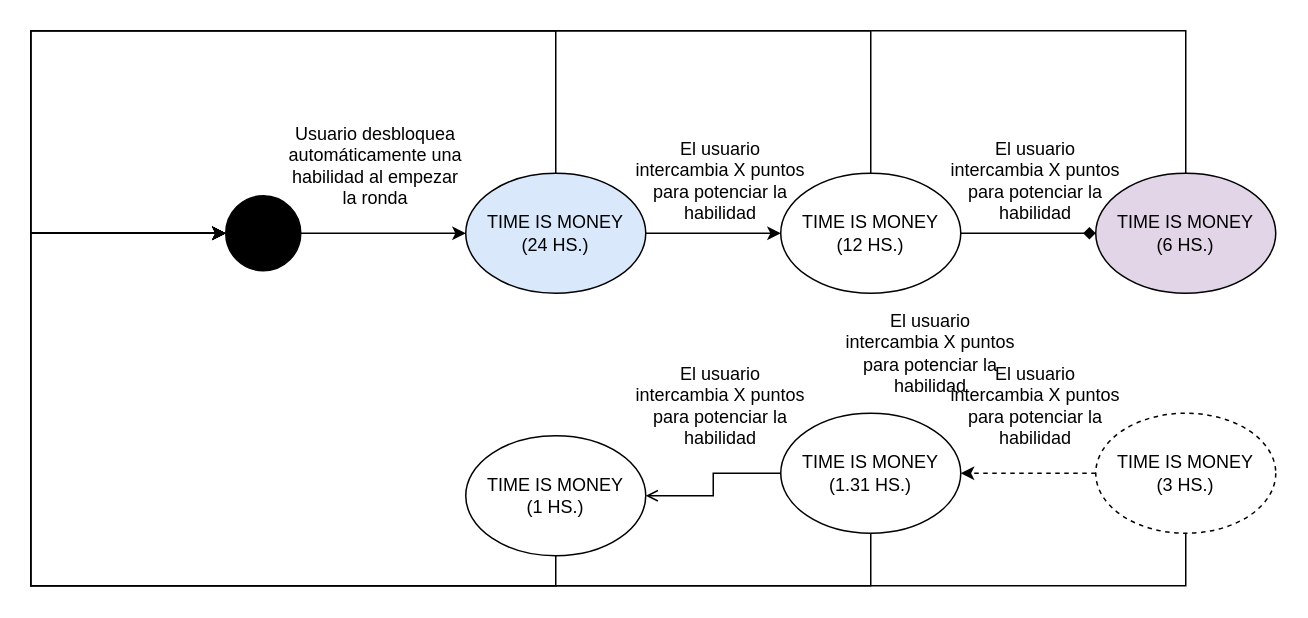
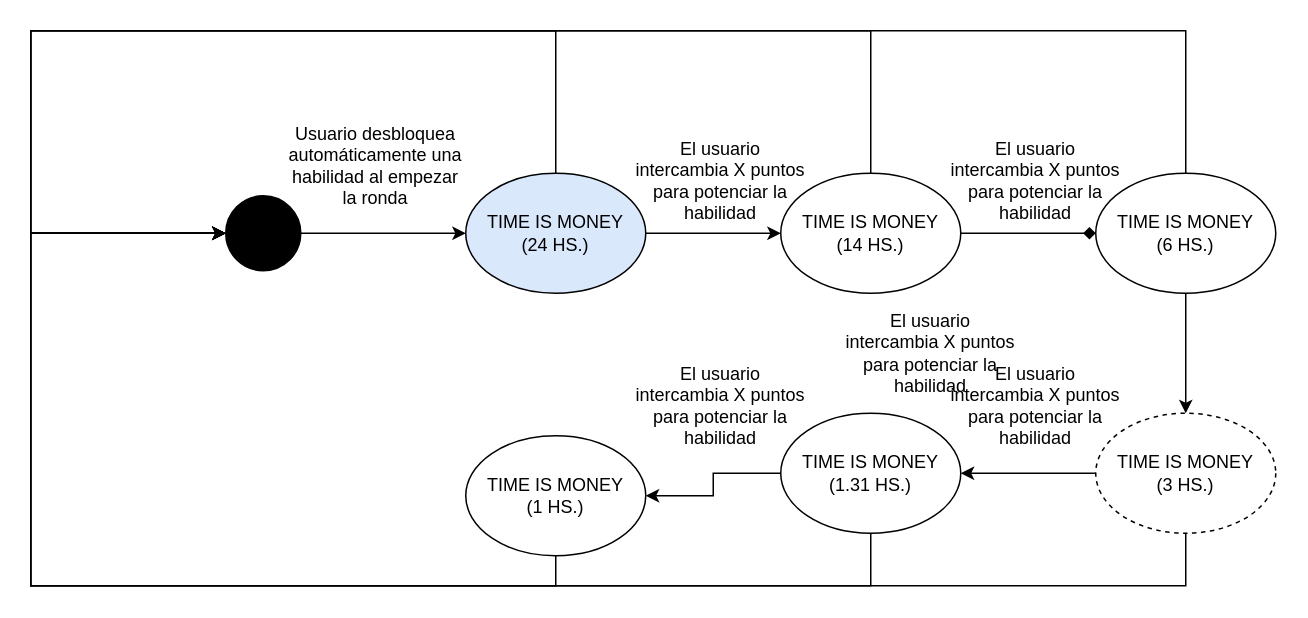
- <mxCell id="15" value="&lt;div&gt;TIME IS MONEY&lt;/div&gt;&lt;div&gt;(12 HS.)&lt;/div&gt;" style="ellipse;whiteSpace=wrap;html=1;" parent="1" vertex="1"><mxGeometry x="520" y="115" width="120" height="80" as="geometry" /></mxCell>
+ <mxCell id="15" value="&lt;div&gt;TIME IS MONEY&lt;/div&gt;&lt;div&gt;(14 HS.)&lt;/div&gt;" style="ellipse;whiteSpace=wrap;html=1;" parent="1" vertex="1"><mxGeometry x="520" y="115" width="120" height="80" as="geometry" /></mxCell>
- <mxCell id="6" value="&lt;div&gt;TIME IS MONEY&lt;/div&gt;&lt;div&gt;(6 HS.)&lt;br&gt;&lt;/div&gt;" style="ellipse;whiteSpace=wrap;html=1;fillColor=#e1d5e7;" parent="1" vertex="1"><mxGeometry x="730" y="115" width="120" height="80" as="geometry" /></mxCell>
+ <mxCell id="6" value="&lt;div&gt;TIME IS MONEY&lt;/div&gt;&lt;div&gt;(6 HS.)&lt;br&gt;&lt;/div&gt;" style="ellipse;whiteSpace=wrap;html=1;" parent="1" vertex="1"><mxGeometry x="730" y="115" width="120" height="80" as="geometry" /></mxCell>
+ <mxCell id="4" style="edgeStyle=orthogonalEdgeStyle;rounded=0;orthogonalLoop=1;jettySize=auto;html=1;exitX=0.5;exitY=1;exitDx=0;exitDy=0;" parent="1" source="6" target="9" edge="1"><mxGeometry relative="1" as="geometry" /></mxCell>
- <mxCell id="7" style="edgeStyle=orthogonalEdgeStyle;rounded=0;orthogonalLoop=1;jettySize=auto;html=1;exitX=0;exitY=0.5;exitDx=0;exitDy=0;dashed=1;" parent="1" source="9" target="12" edge="1"><mxGeometry relative="1" as="geometry" /></mxCell>
+ <mxCell id="7" style="edgeStyle=orthogonalEdgeStyle;rounded=0;orthogonalLoop=1;jettySize=auto;html=1;exitX=0;exitY=0.5;exitDx=0;exitDy=0;" parent="1" source="9" target="12" edge="1"><mxGeometry relative="1" as="geometry" /></mxCell>
- <mxCell id="10" style="edgeStyle=orthogonalEdgeStyle;rounded=0;orthogonalLoop=1;jettySize=auto;html=1;exitX=0;exitY=0.5;exitDx=0;exitDy=0;entryX=1;entryY=0.5;entryDx=0;entryDy=0;endArrow=open;" parent="1" source="12" target="3" edge="1"><mxGeometry relative="1" as="geometry" /></mxCell>
+ <mxCell id="10" style="edgeStyle=orthogonalEdgeStyle;rounded=0;orthogonalLoop=1;jettySize=auto;html=1;exitX=0;exitY=0.5;exitDx=0;exitDy=0;entryX=1;entryY=0.5;entryDx=0;entryDy=0;" parent="1" source="12" target="3" edge="1"><mxGeometry relative="1" as="geometry" /></mxCell>
